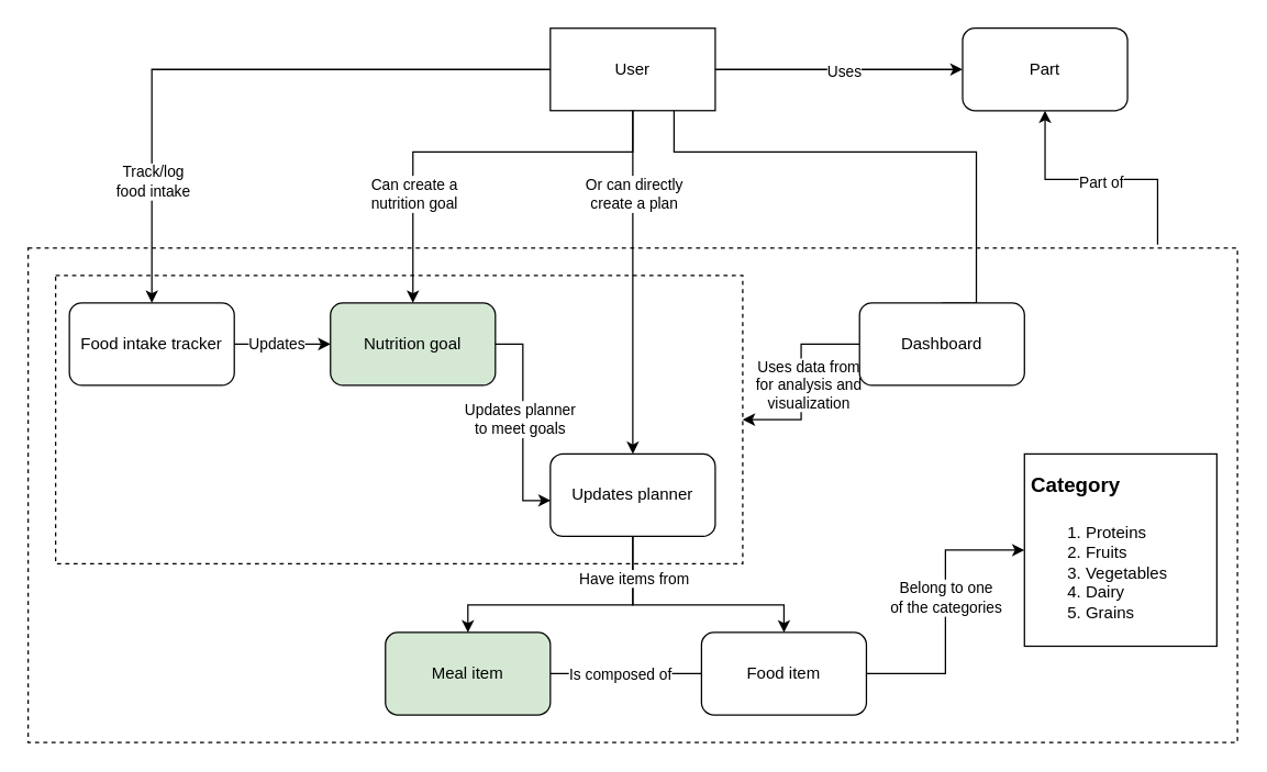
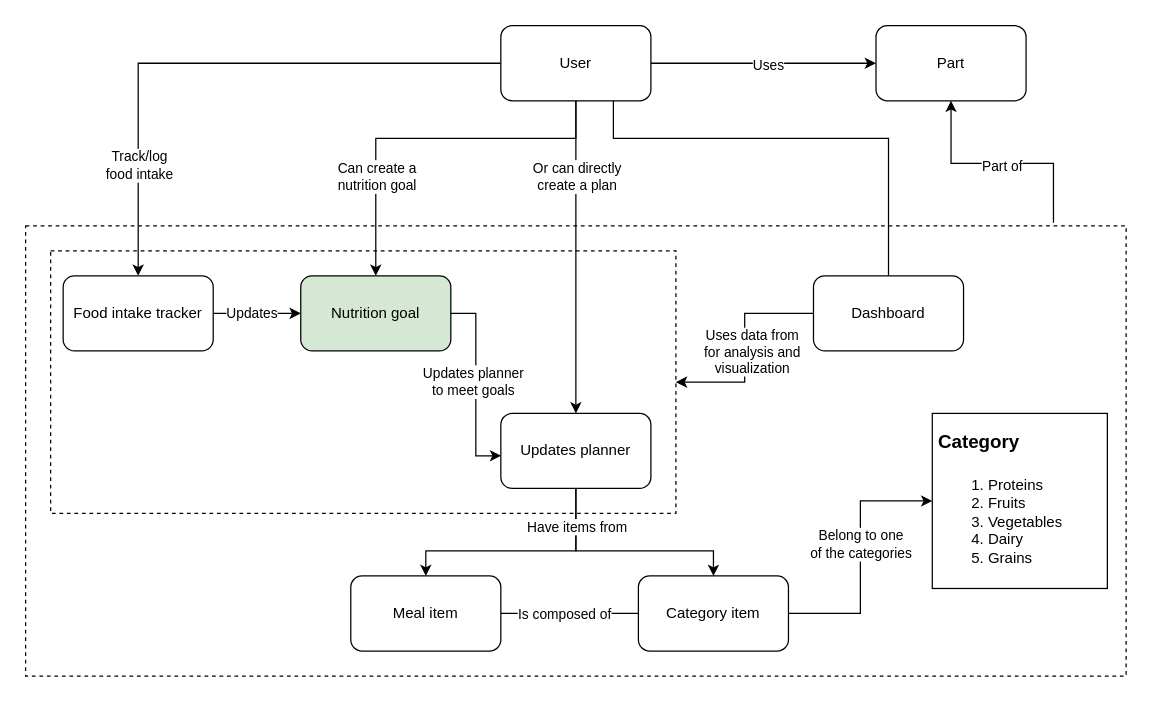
- <mxCell id="14" value="User" style="whiteSpace=wrap;html=1;rounded=0;" vertex="1" parent="1"><mxGeometry x="400" y="20" width="120" height="60" as="geometry" /></mxCell>
+ <mxCell id="14" value="User" style="rounded=1;whiteSpace=wrap;html=1;" vertex="1" parent="1"><mxGeometry x="400" y="20" width="120" height="60" as="geometry" /></mxCell>
- <mxCell id="17" value="Dashboard" style="rounded=1;whiteSpace=wrap;html=1;" vertex="1" parent="1"><mxGeometry x="625" y="220" width="120" height="60" as="geometry" /></mxCell>
+ <mxCell id="17" value="Dashboard" style="rounded=1;whiteSpace=wrap;html=1;" vertex="1" parent="1"><mxGeometry x="650" y="220" width="120" height="60" as="geometry" /></mxCell>
- <mxCell id="32" value="Meal item" style="rounded=1;whiteSpace=wrap;html=1;fillColor=#d5e8d4;" vertex="1" parent="1"><mxGeometry x="280" y="460" width="120" height="60" as="geometry" /></mxCell>
+ <mxCell id="32" value="Meal item" style="rounded=1;whiteSpace=wrap;html=1;" vertex="1" parent="1"><mxGeometry x="280" y="460" width="120" height="60" as="geometry" /></mxCell>
- <mxCell id="35" value="Food item" style="rounded=1;whiteSpace=wrap;html=1;" vertex="1" parent="1"><mxGeometry x="510" y="460" width="120" height="60" as="geometry" /></mxCell>
+ <mxCell id="35" value="Category item" style="rounded=1;whiteSpace=wrap;html=1;" vertex="1" parent="1"><mxGeometry x="510" y="460" width="120" height="60" as="geometry" /></mxCell>
